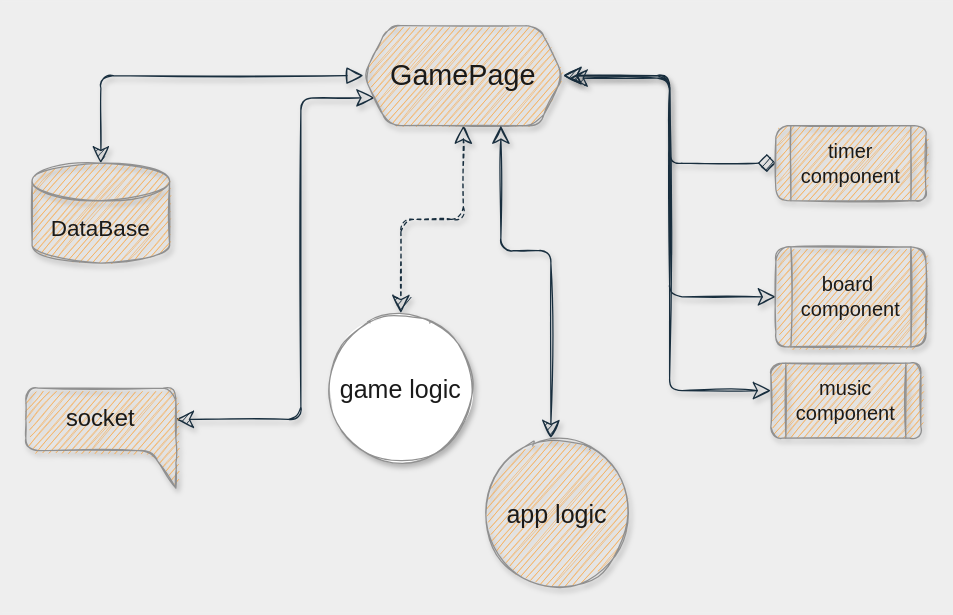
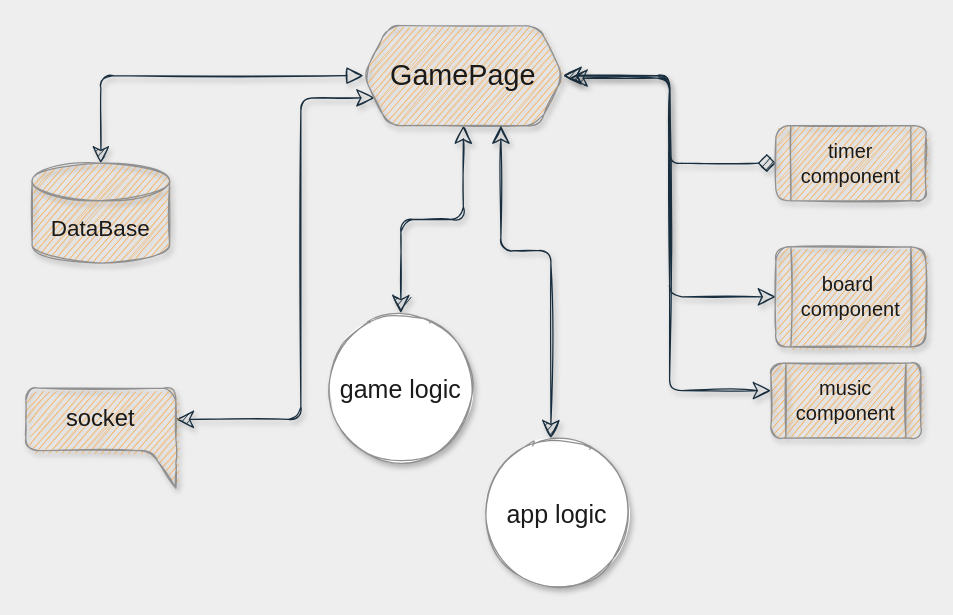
- <mxCell id="2" value="" style="edgeStyle=orthogonalEdgeStyle;orthogonalLoop=1;jettySize=auto;html=1;shadow=1;startArrow=classic;startFill=0;endSize=12;startSize=12;strokeColor=#182E3E;sketch=1;labelBackgroundColor=#EEEEEE;fontColor=#1A1A1A;dashed=1;" parent="1" source="6" target="7" edge="1"><mxGeometry relative="1" as="geometry" /></mxCell>
+ <mxCell id="2" value="" style="edgeStyle=orthogonalEdgeStyle;orthogonalLoop=1;jettySize=auto;html=1;shadow=1;startArrow=classic;startFill=0;endSize=12;startSize=12;strokeColor=#182E3E;sketch=1;labelBackgroundColor=#EEEEEE;fontColor=#1A1A1A;" parent="1" source="6" target="7" edge="1"><mxGeometry relative="1" as="geometry" /></mxCell>
- <mxCell id="15" value="&lt;font style=&quot;font-size: 20px&quot;&gt;app&amp;nbsp;logic&lt;/font&gt;" style="ellipse;whiteSpace=wrap;html=1;aspect=fixed;shadow=1;fillColor=#F5AB50;strokeColor=#909090;fontColor=#1A1A1A;sketch=1;rounded=1;" vertex="1" parent="1"><mxGeometry x="385" y="350" width="120" height="120" as="geometry" /></mxCell>
+ <mxCell id="15" value="&lt;font style=&quot;font-size: 20px&quot;&gt;app&amp;nbsp;logic&lt;/font&gt;" style="ellipse;whiteSpace=wrap;html=1;aspect=fixed;shadow=1;fillColor=#ffffff;strokeColor=#909090;fontColor=#1A1A1A;sketch=1;rounded=1;" vertex="1" parent="1"><mxGeometry x="385" y="350" width="120" height="120" as="geometry" /></mxCell>
